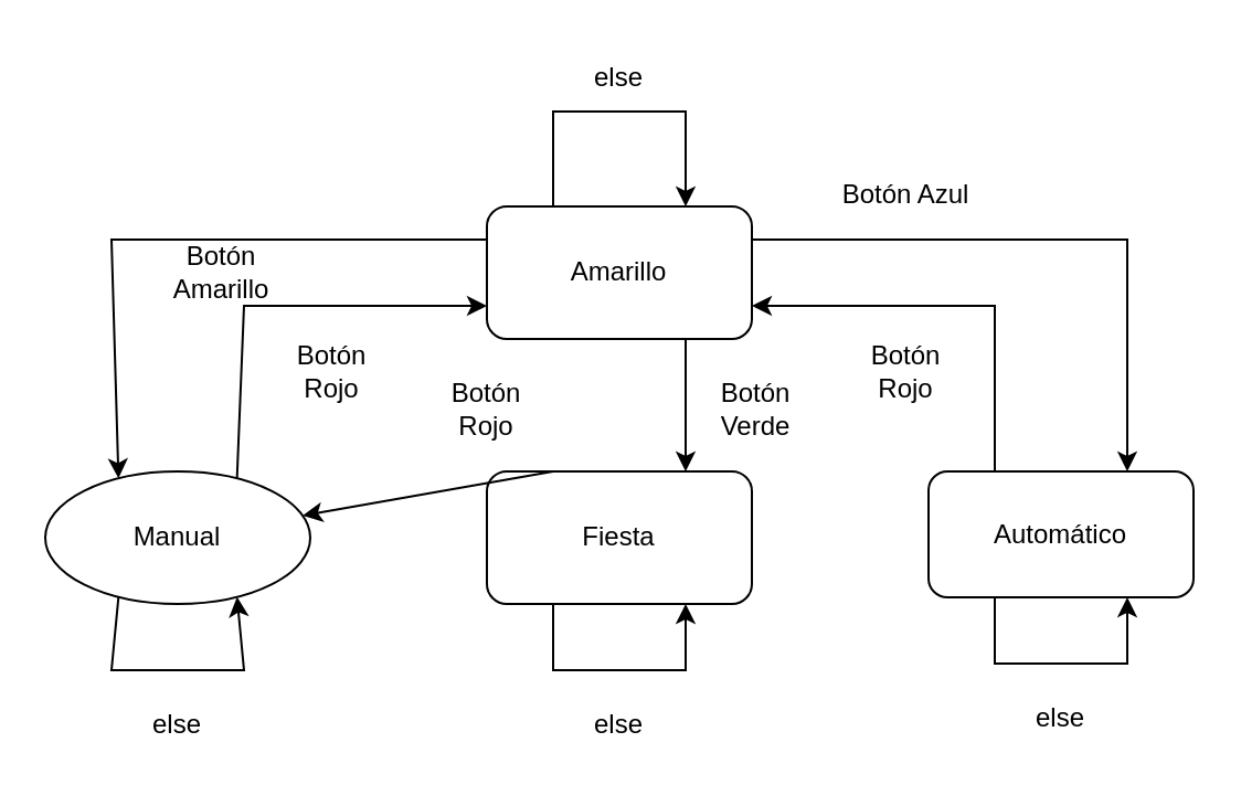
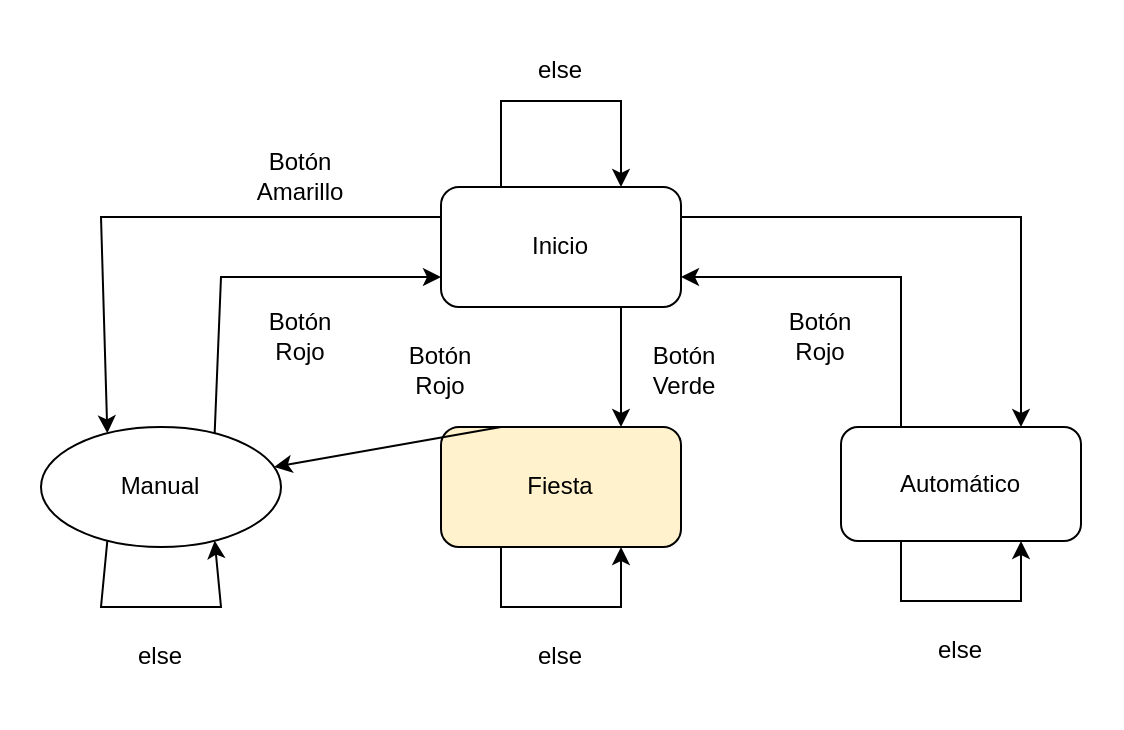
- <mxCell id="9" value="Botón Azul" style="text;html=1;strokeColor=none;fillColor=none;align=center;verticalAlign=middle;whiteSpace=wrap;rounded=0;" parent="1" vertex="1"><mxGeometry x="380" y="73" width="60" height="30" as="geometry" /></mxCell>
- <mxCell id="8" value="Botón Amarillo" style="text;html=1;strokeColor=none;fillColor=none;align=center;verticalAlign=middle;whiteSpace=wrap;rounded=0;" parent="1" vertex="1"><mxGeometry x="70" y="108" width="60" height="30" as="geometry" /></mxCell>
+ <mxCell id="8" value="Botón Amarillo" style="text;html=1;strokeColor=none;fillColor=none;align=center;verticalAlign=middle;whiteSpace=wrap;rounded=0;" parent="1" vertex="1"><mxGeometry x="120" y="73" width="60" height="30" as="geometry" /></mxCell>
- <mxCell id="2" value="Amarillo" style="rounded=1;whiteSpace=wrap;html=1;" parent="1" vertex="1"><mxGeometry x="220" y="93" width="120" height="60" as="geometry" /></mxCell>
+ <mxCell id="2" value="Inicio" style="rounded=1;whiteSpace=wrap;html=1;" parent="1" vertex="1"><mxGeometry x="220" y="93" width="120" height="60" as="geometry" /></mxCell>
- <mxCell id="5" value="Fiesta" style="rounded=1;whiteSpace=wrap;html=1;" parent="1" vertex="1"><mxGeometry x="220" y="213" width="120" height="60" as="geometry" /></mxCell>
+ <mxCell id="5" value="Fiesta" style="rounded=1;whiteSpace=wrap;html=1;fillColor=#fff2cc;" parent="1" vertex="1"><mxGeometry x="220" y="213" width="120" height="60" as="geometry" /></mxCell>
